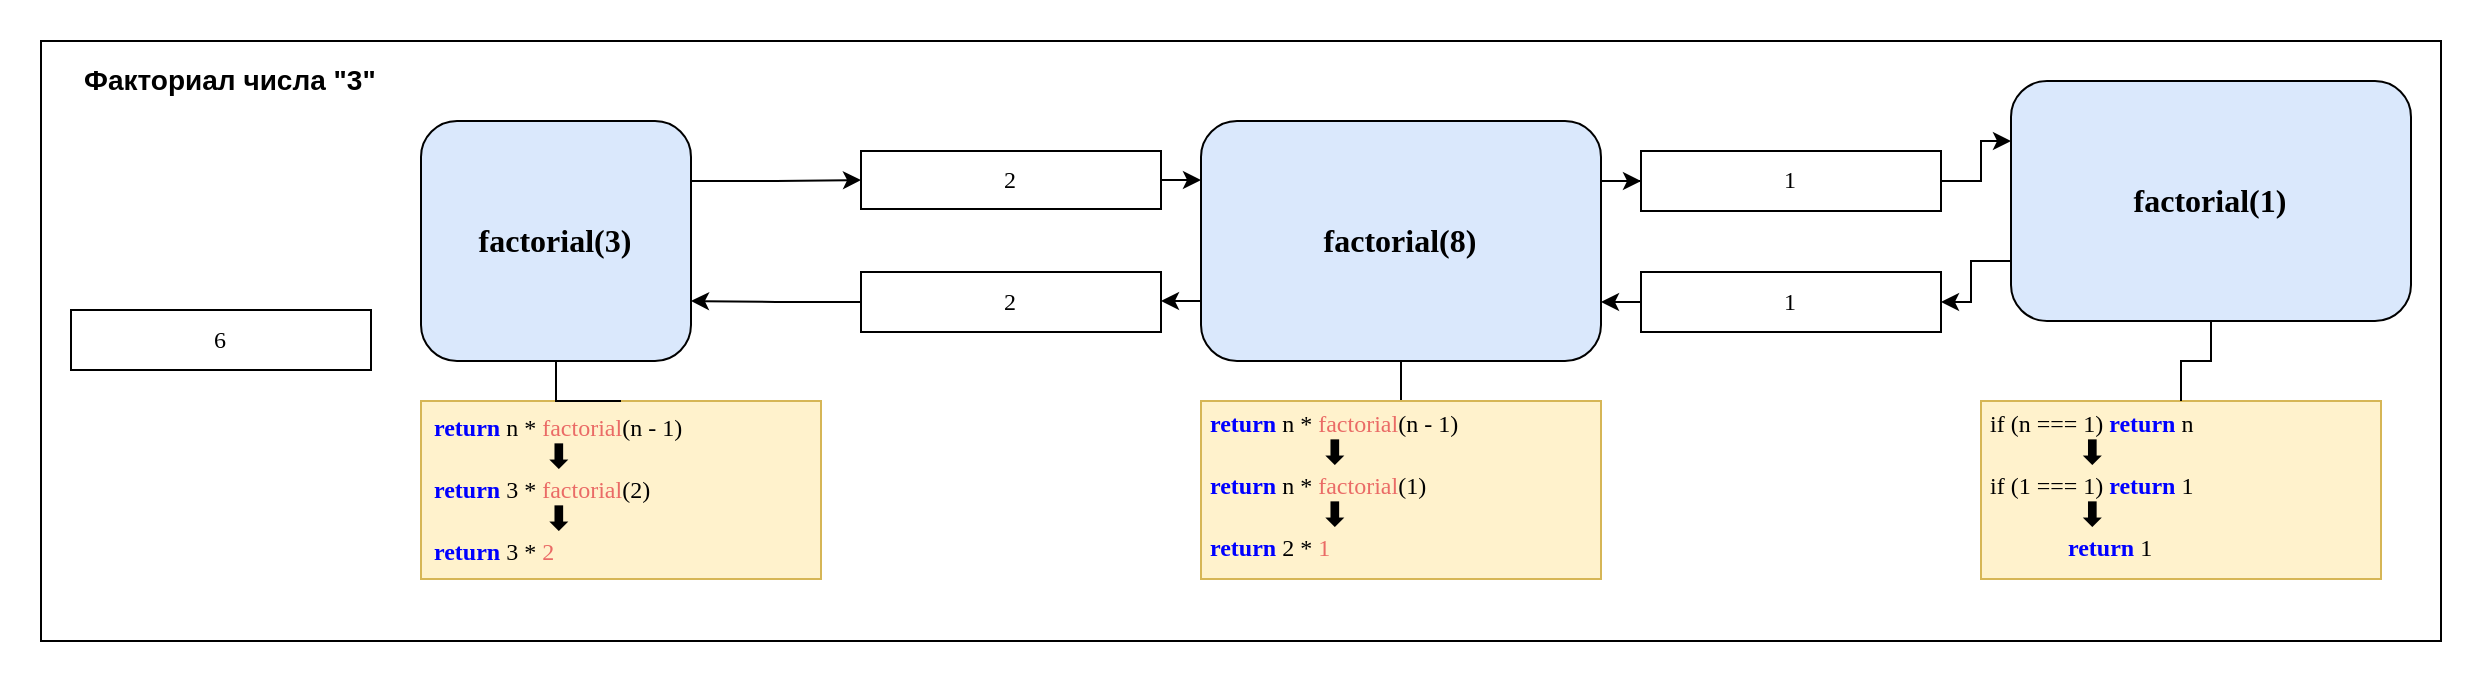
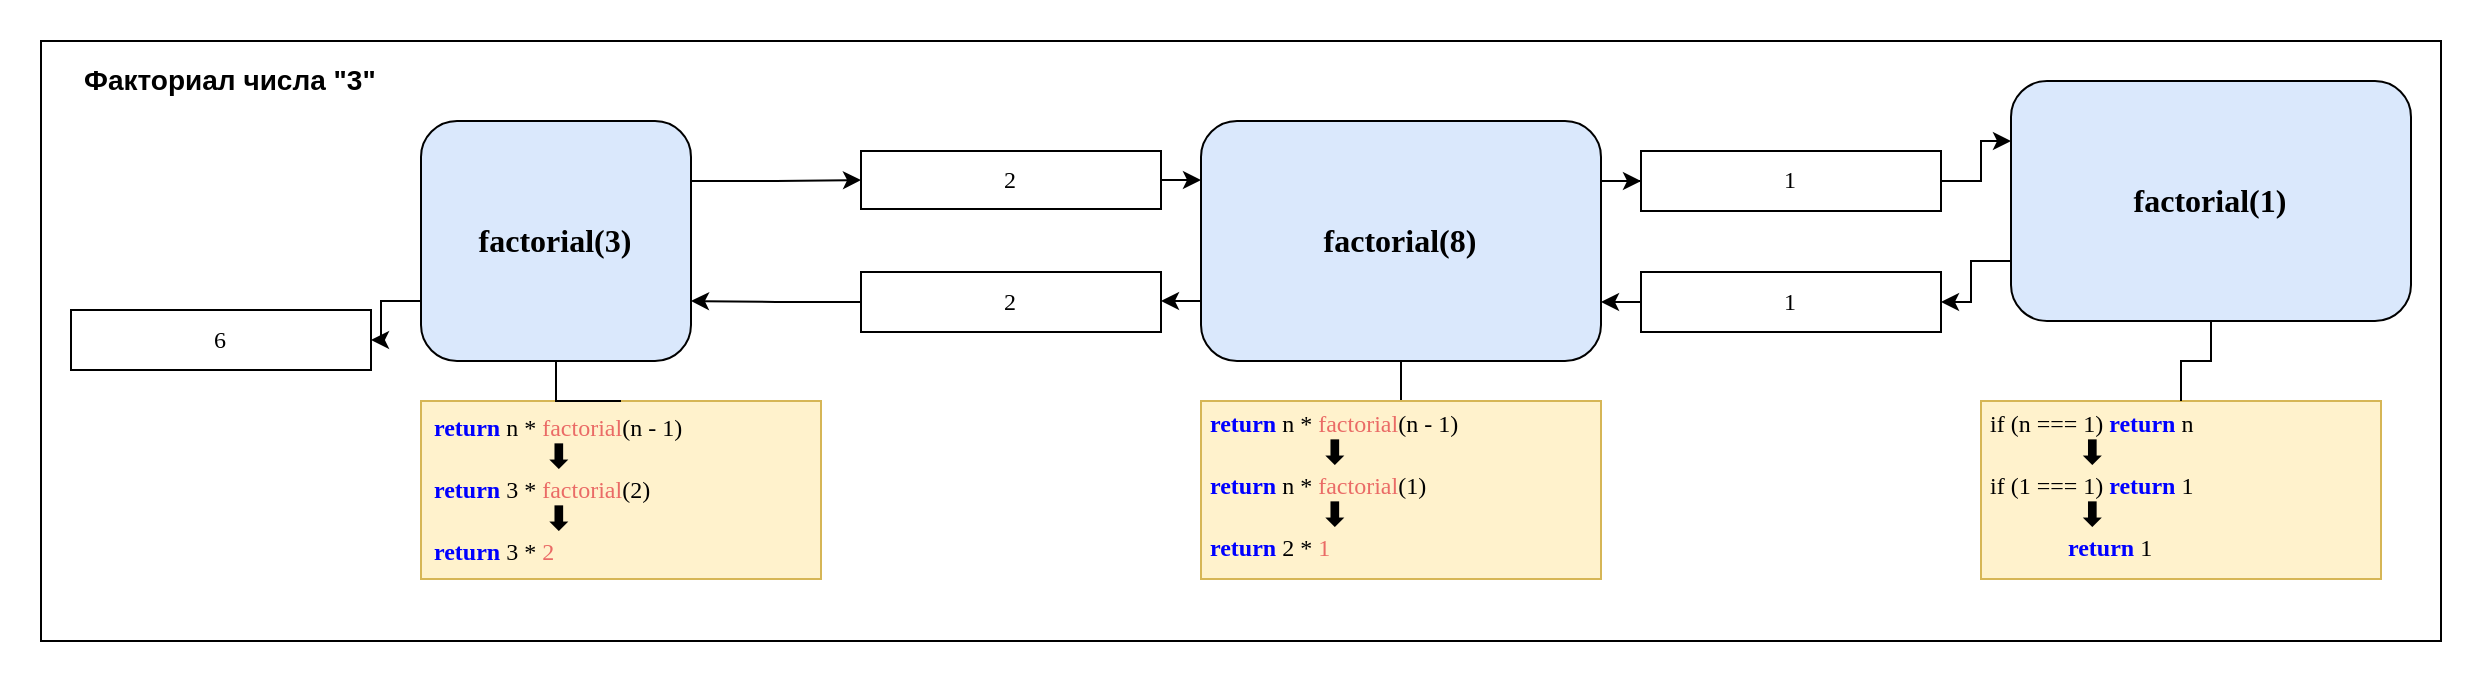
+ <mxCell id="17" value="" style="edgeStyle=orthogonalEdgeStyle;rounded=0;orthogonalLoop=1;jettySize=auto;html=1;fontFamily=Consolas;fontSize=10;endArrow=classic;endFill=1;exitX=0;exitY=0.75;exitDx=0;exitDy=0;" parent="1" source="20" target="21" edge="1"><mxGeometry relative="1" as="geometry" /></mxCell>
